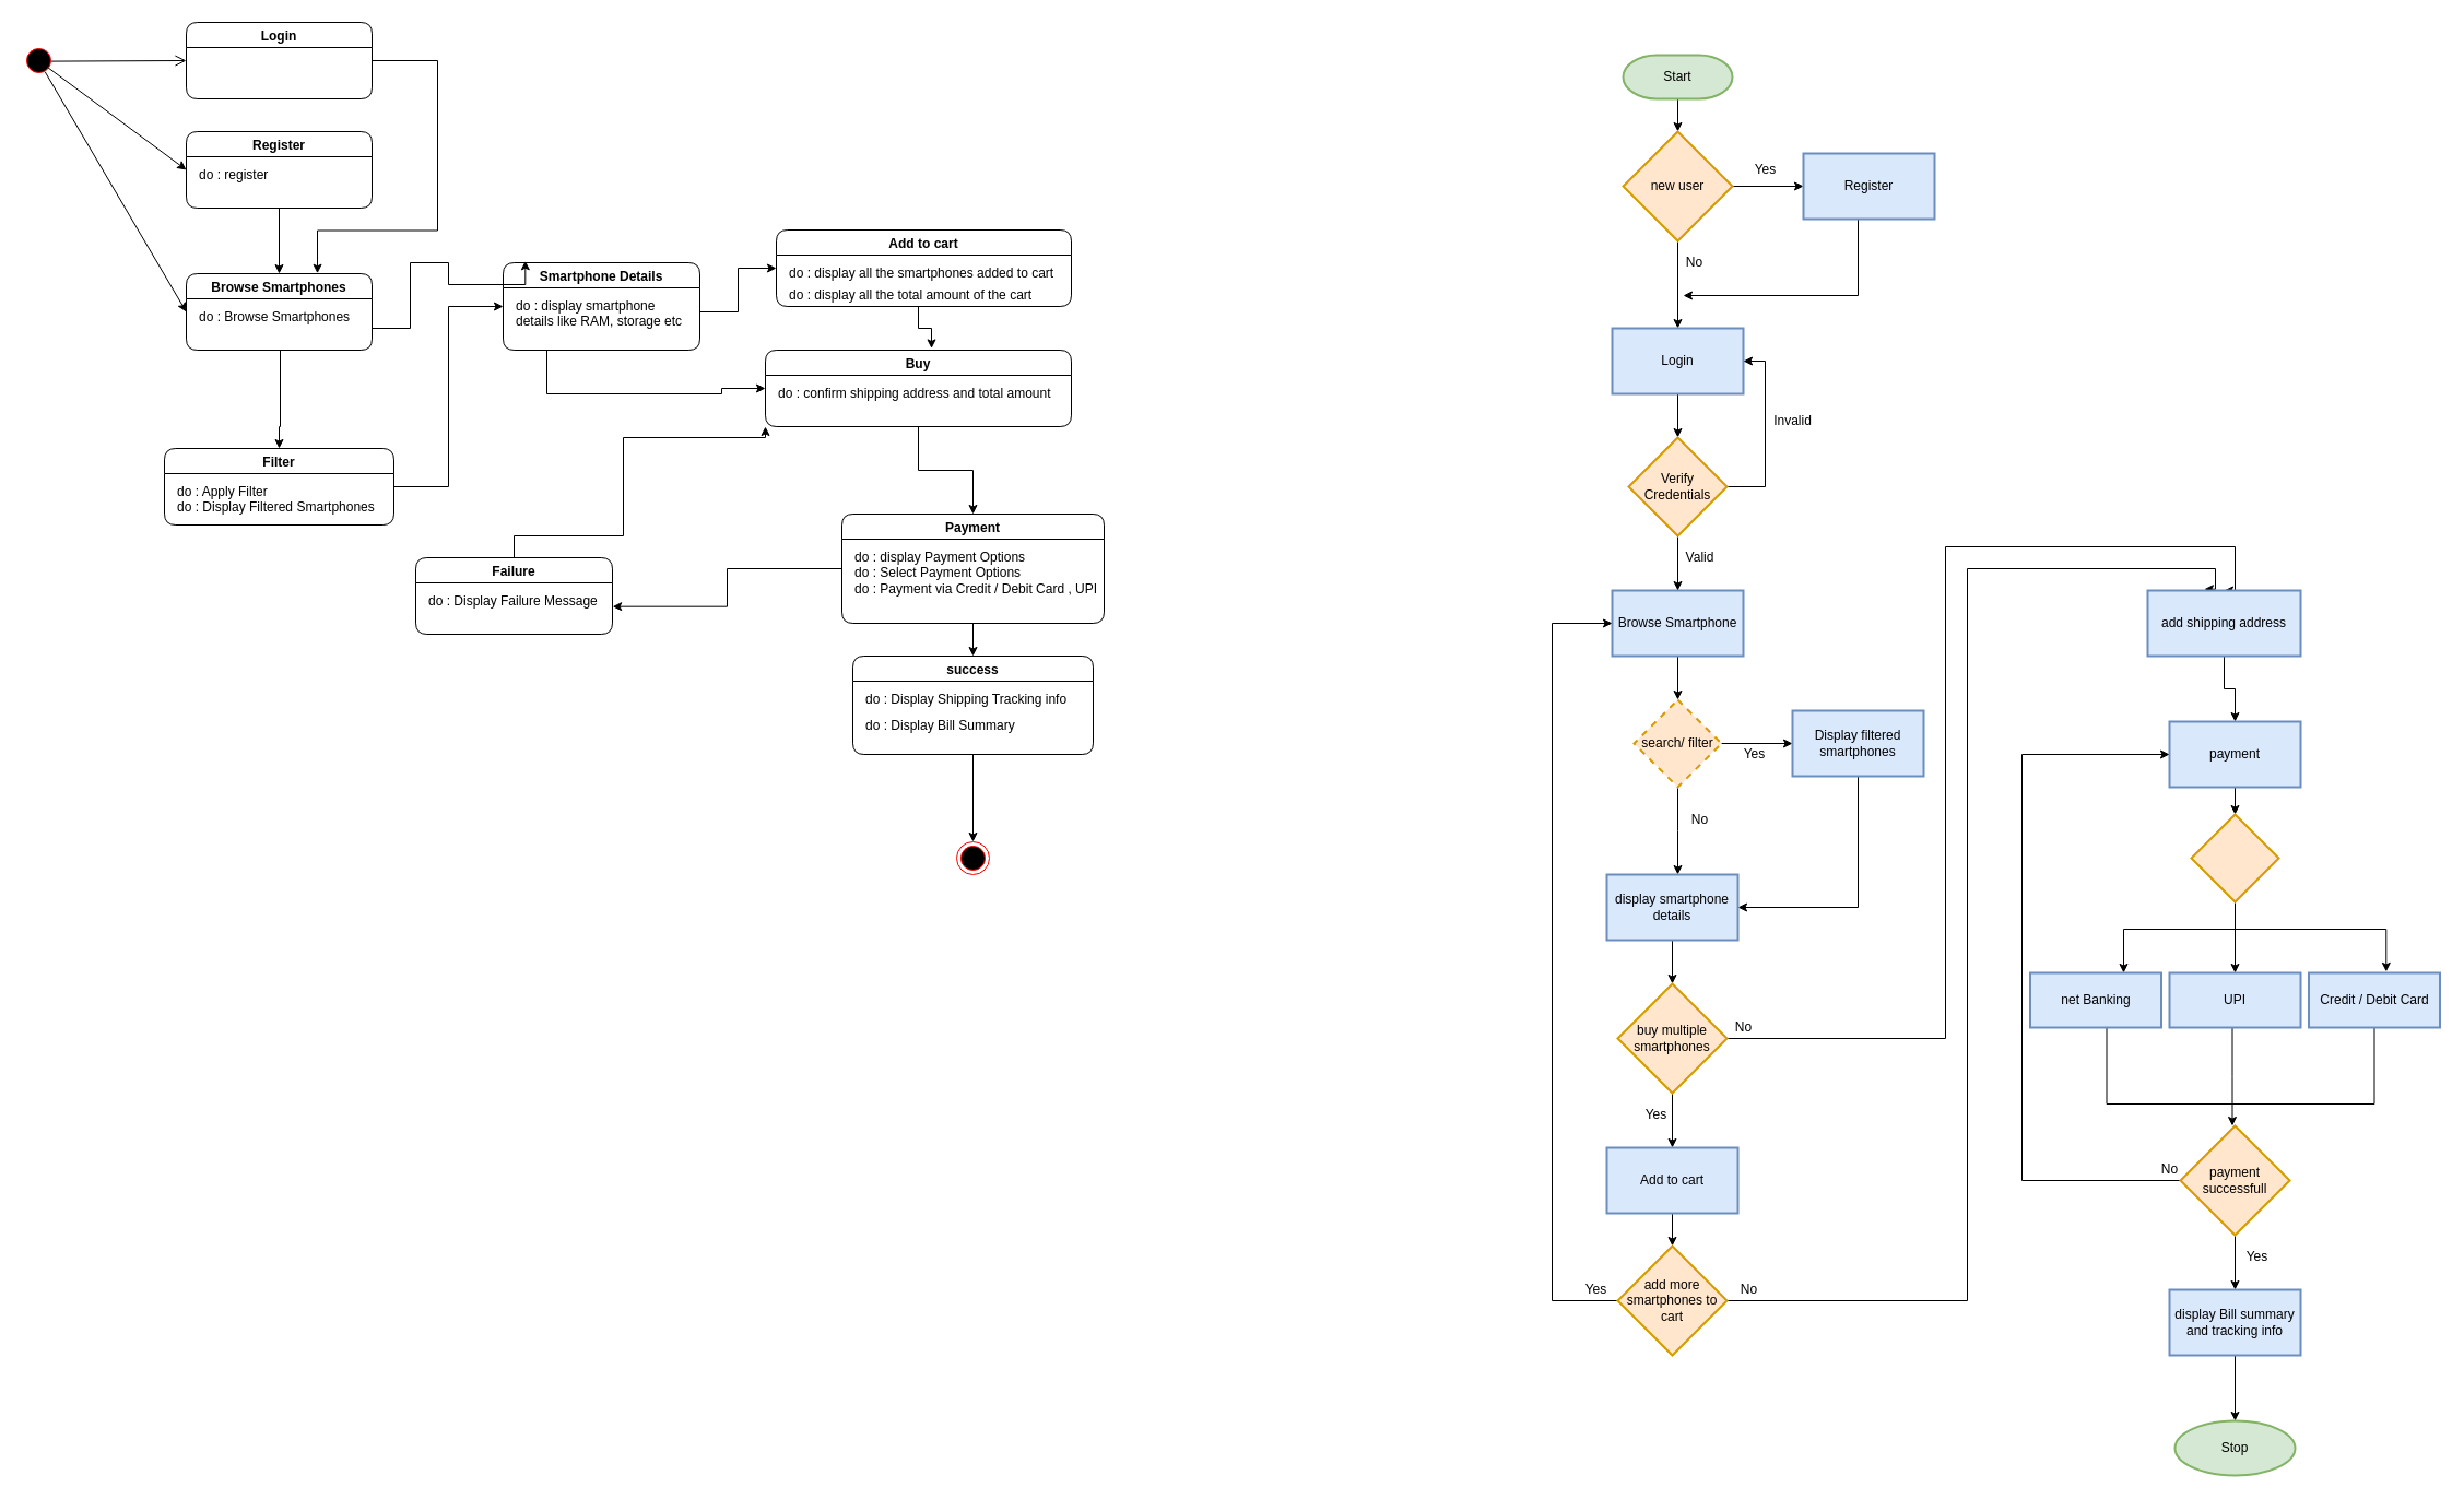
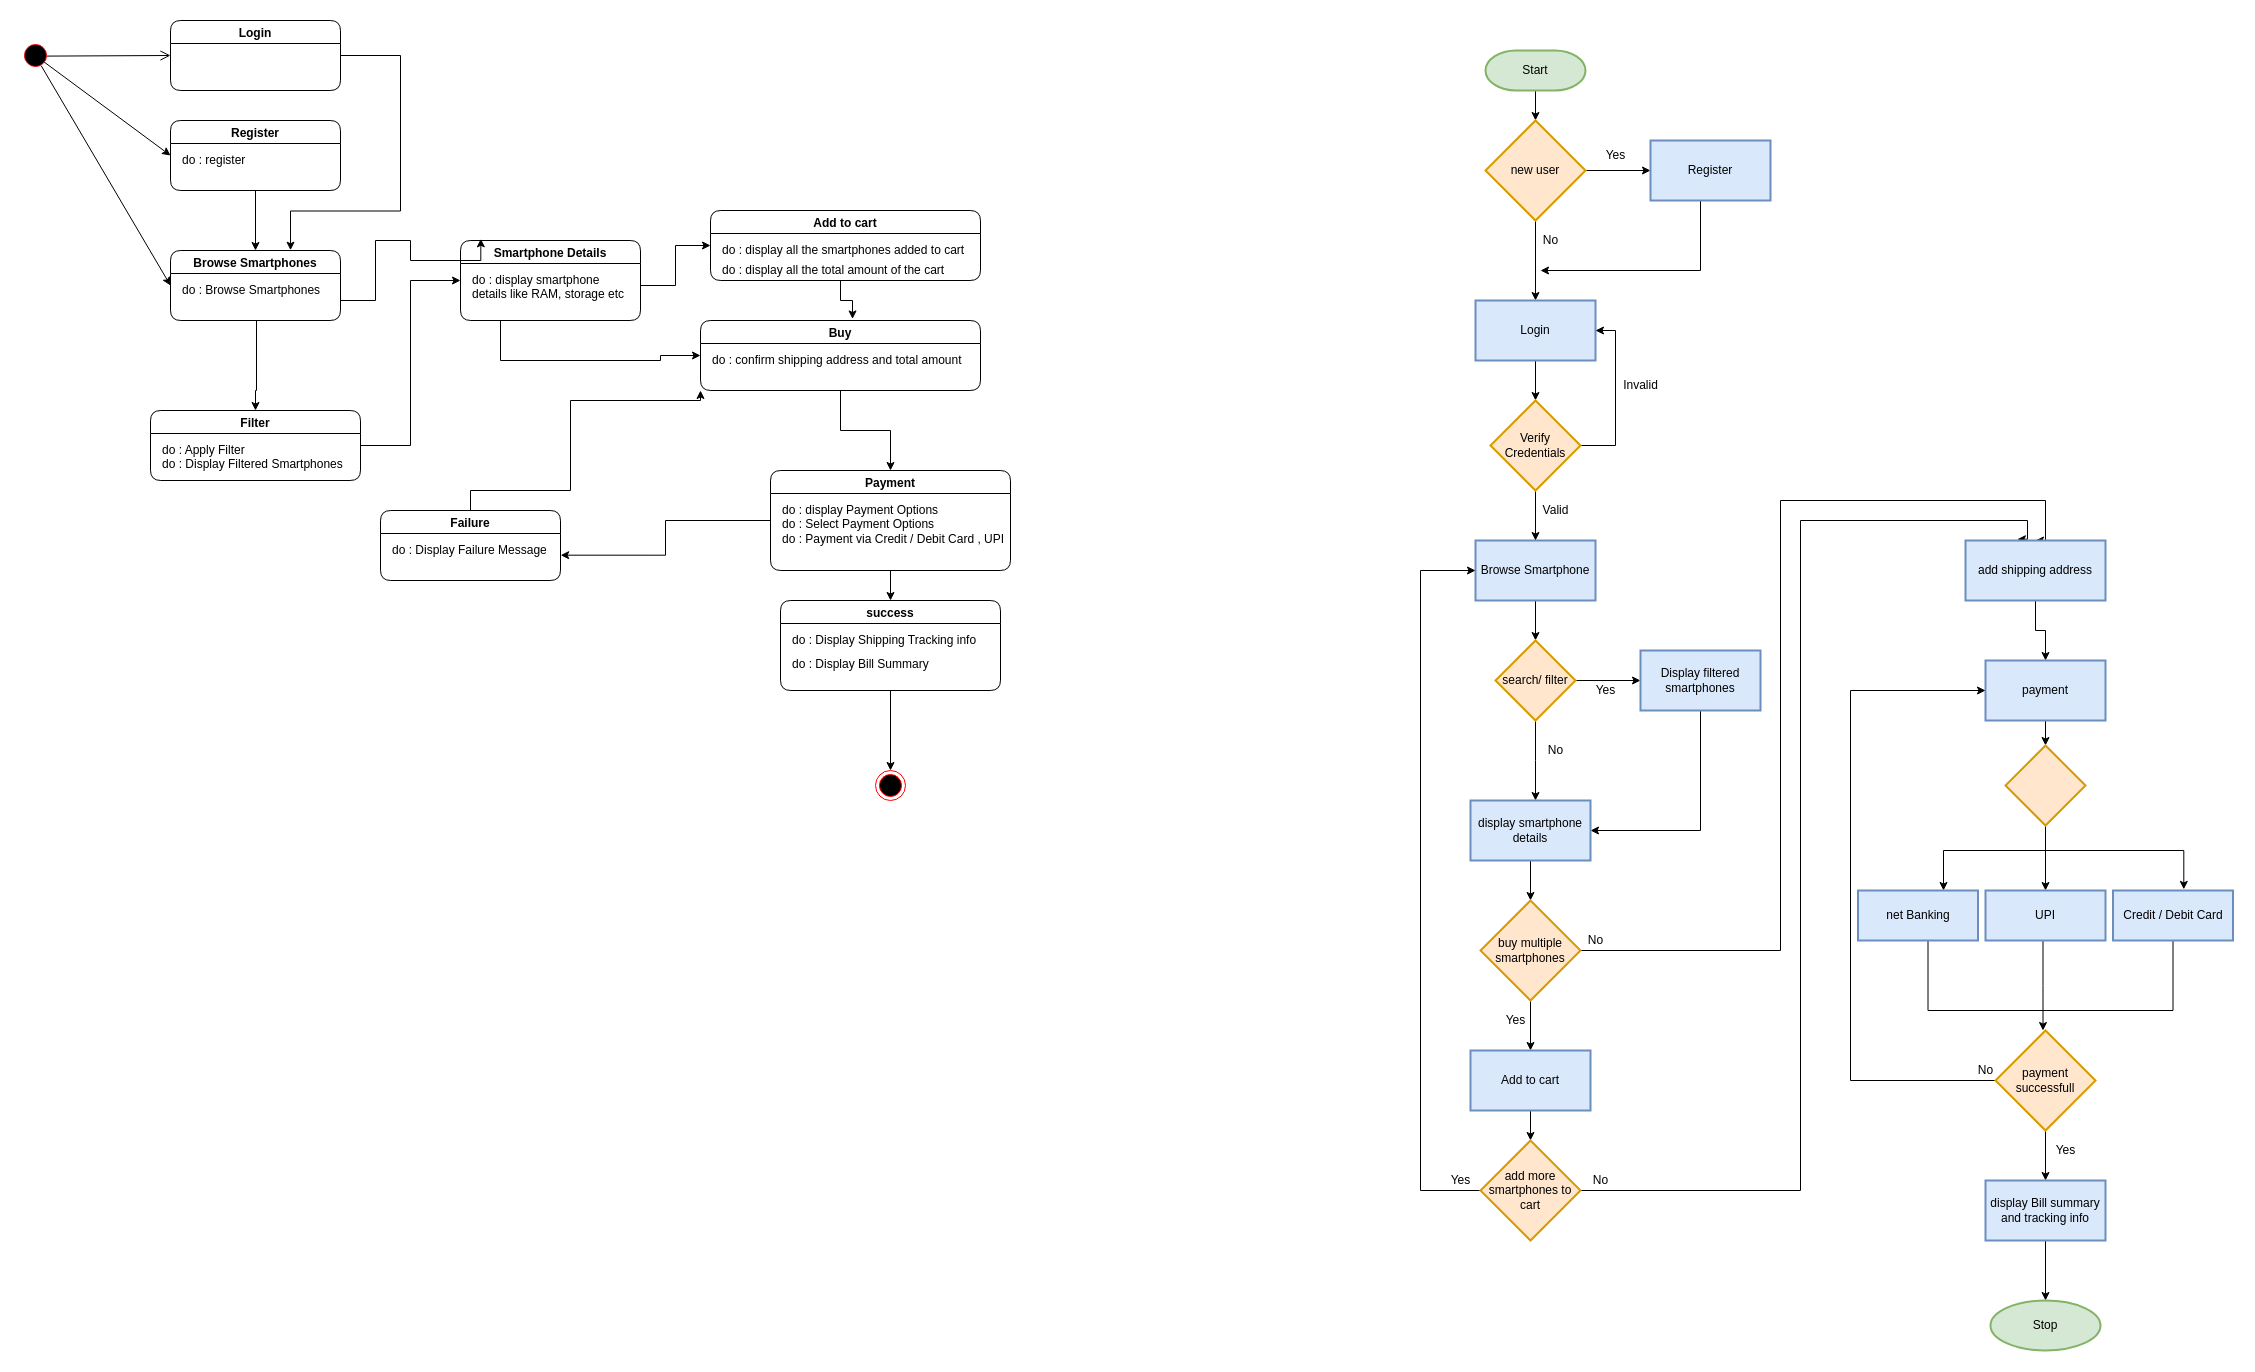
- <mxCell id="58" value="search/ filter" style="rhombus;whiteSpace=wrap;html=1;strokeWidth=2;fillColor=#ffe6cc;strokeColor=#d79b00;dashed=1;" vertex="1" parent="1"><mxGeometry x="1495" y="640" width="80" height="80" as="geometry" /></mxCell>
+ <mxCell id="58" value="search/ filter" style="rhombus;whiteSpace=wrap;html=1;strokeWidth=2;fillColor=#ffe6cc;strokeColor=#d79b00;" vertex="1" parent="1"><mxGeometry x="1495" y="640" width="80" height="80" as="geometry" /></mxCell>
